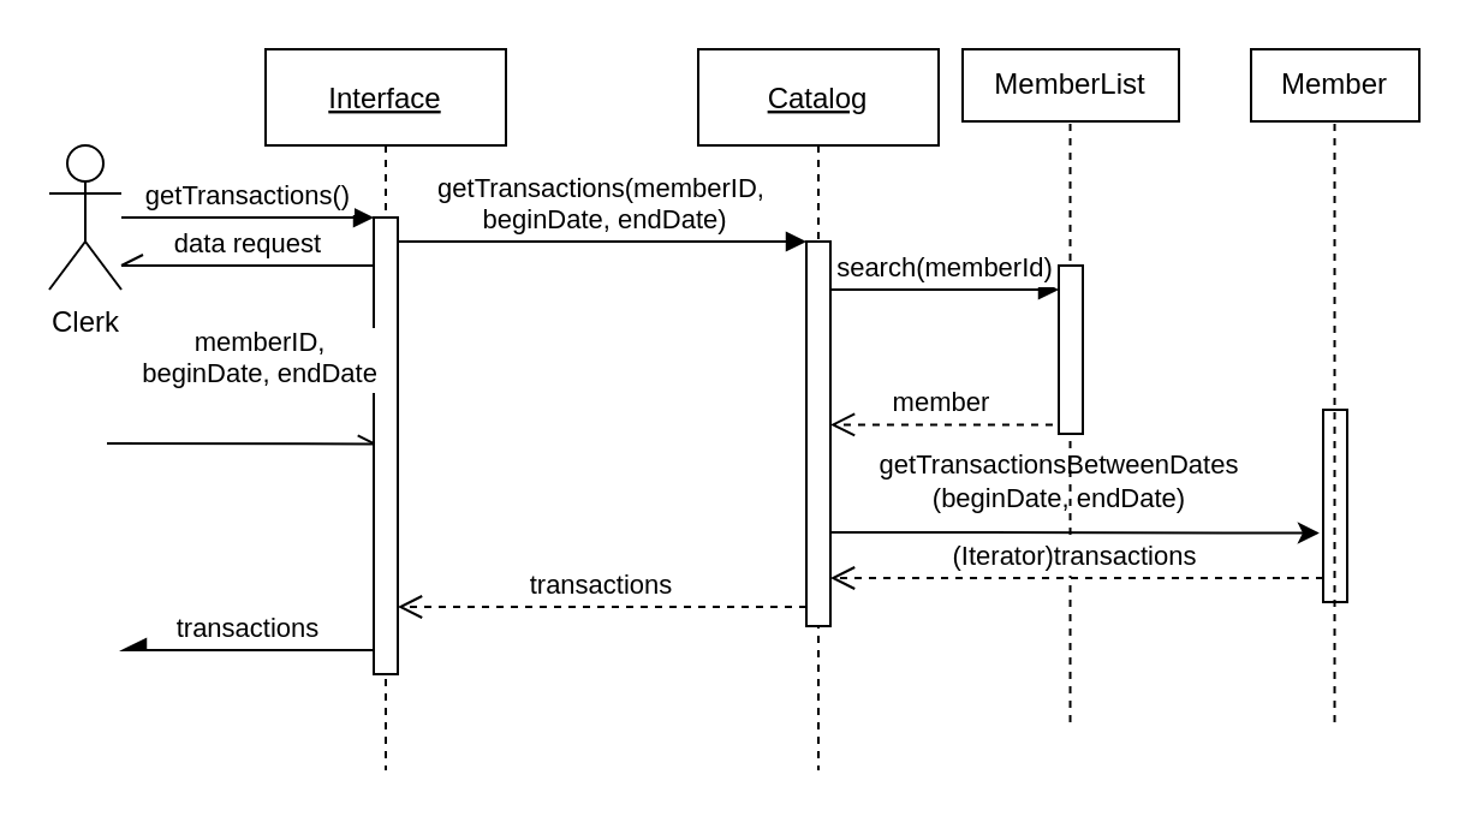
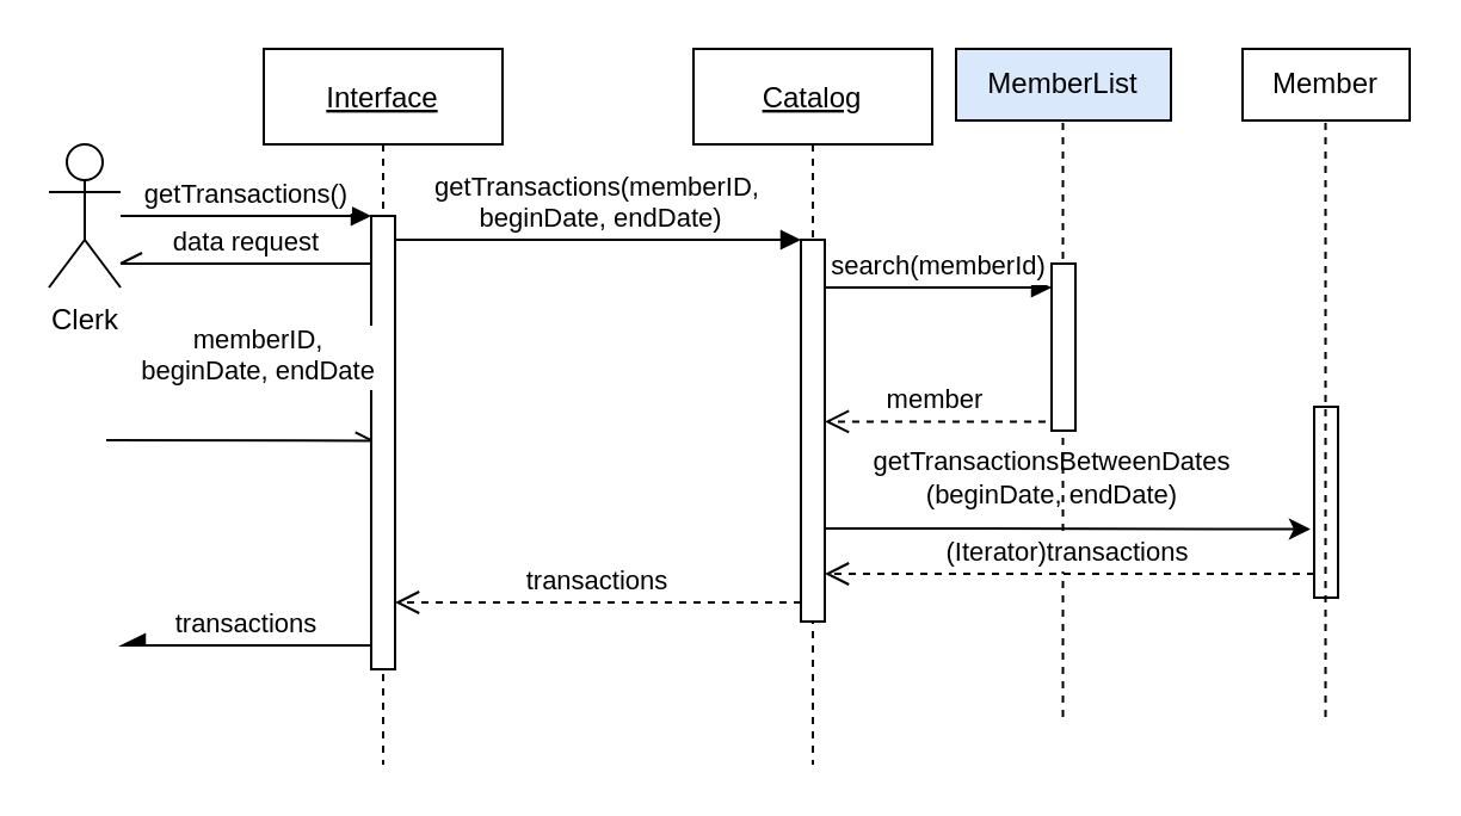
- <mxCell id="18" value="MemberList" style="rounded=0;whiteSpace=wrap;html=1;" parent="1" vertex="1"><mxGeometry x="400" y="20" width="90" height="30" as="geometry" /></mxCell>
+ <mxCell id="18" value="MemberList" style="rounded=0;whiteSpace=wrap;html=1;fillColor=#dae8fc;" parent="1" vertex="1"><mxGeometry x="400" y="20" width="90" height="30" as="geometry" /></mxCell>
